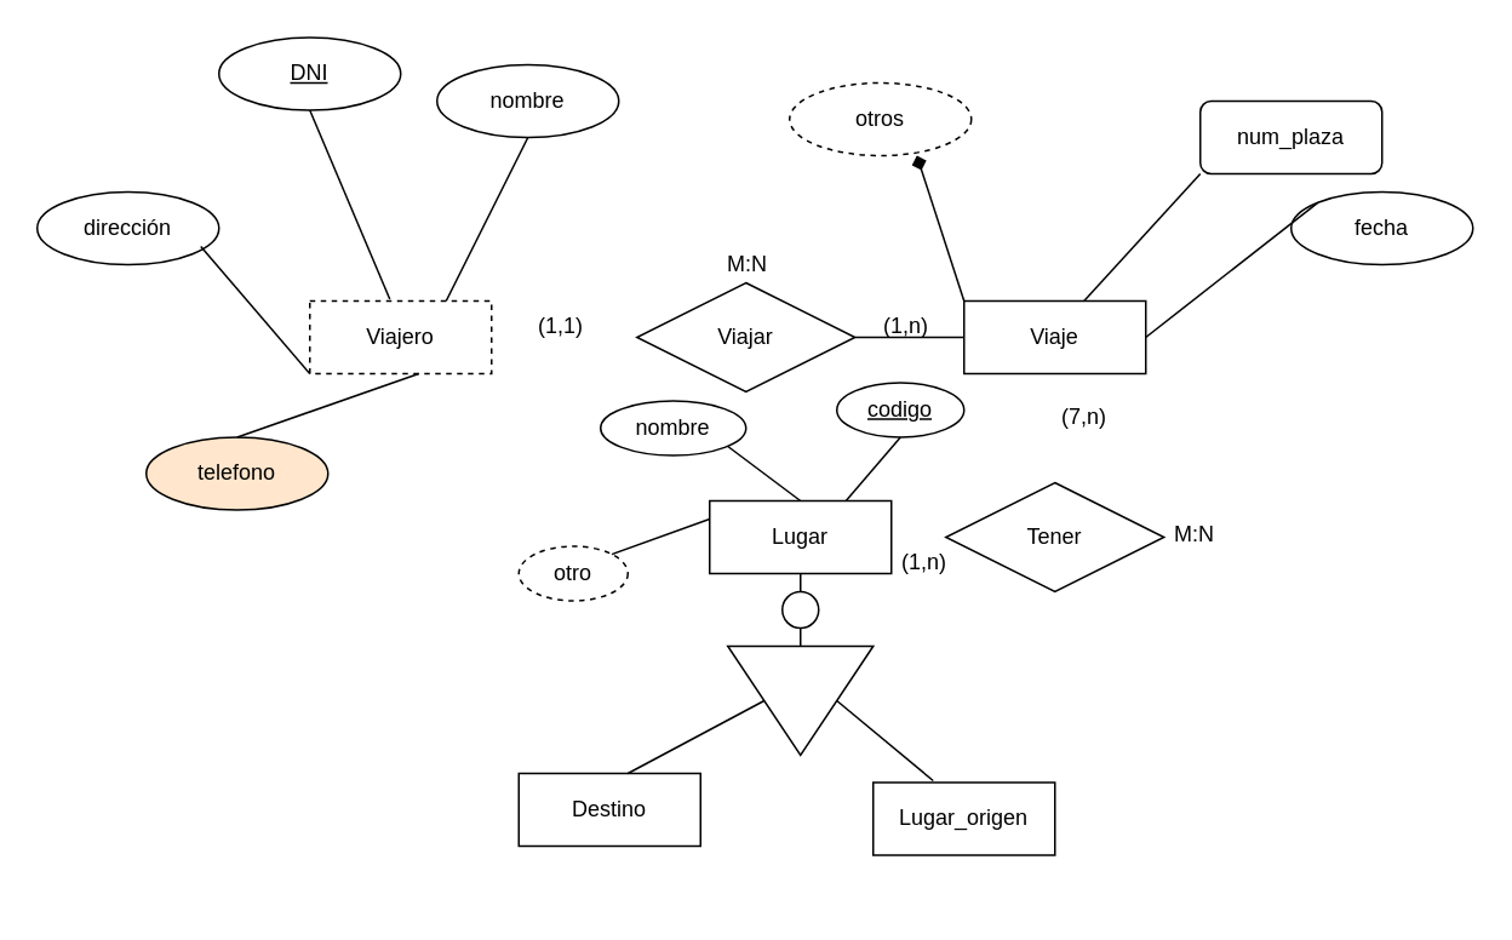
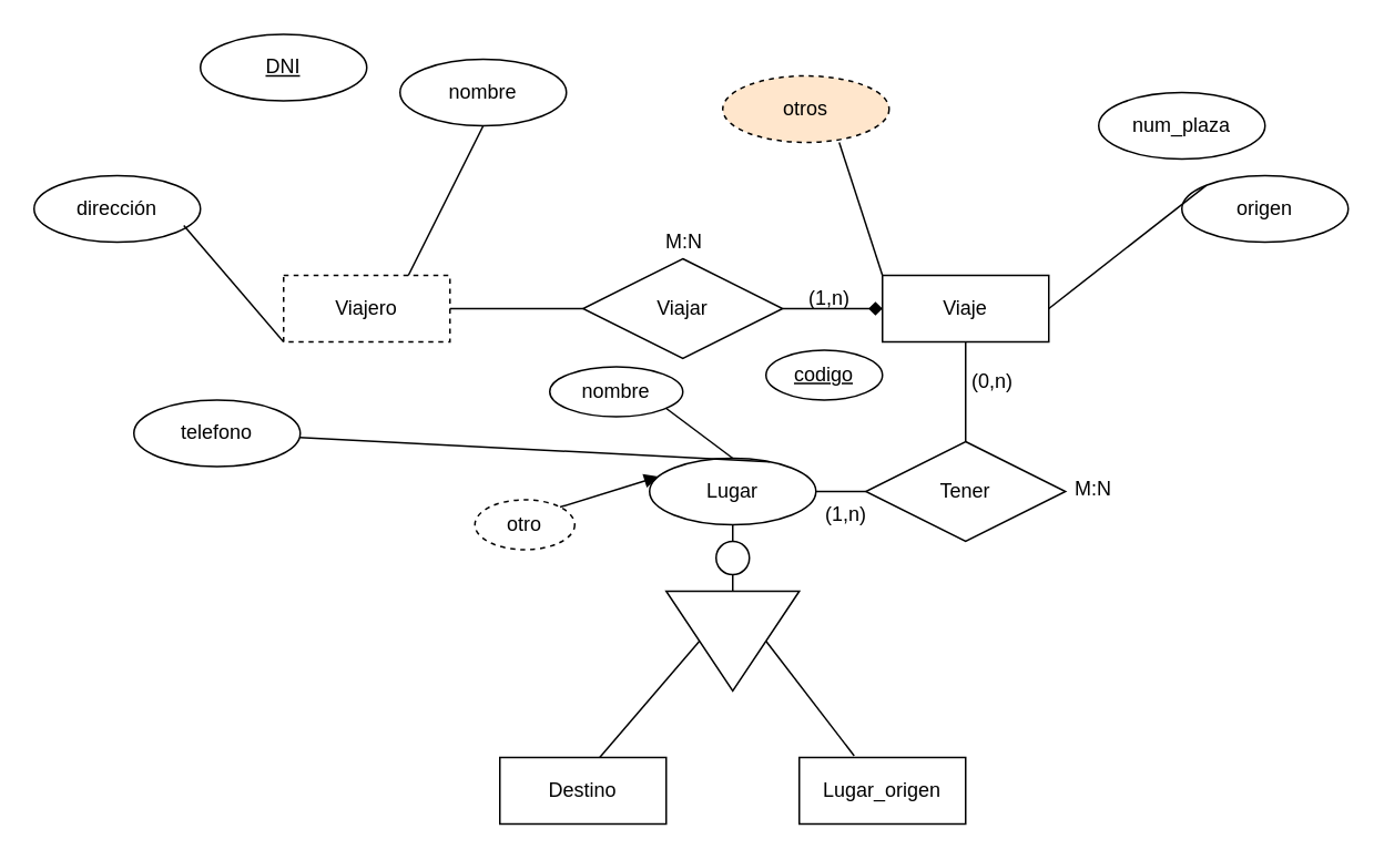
- <mxCell id="16" value="otros" style="ellipse;whiteSpace=wrap;html=1;align=center;dashed=1;" vertex="1" parent="1"><mxGeometry x="434" y="45" width="100" height="40" as="geometry" /></mxCell>
+ <mxCell id="16" value="otros" style="ellipse;whiteSpace=wrap;html=1;align=center;dashed=1;fillColor=#ffe6cc;" vertex="1" parent="1"><mxGeometry x="434" y="45" width="100" height="40" as="geometry" /></mxCell>
- <mxCell id="14" value="num_plaza" style="whiteSpace=wrap;html=1;align=center;rounded=1;" vertex="1" parent="1"><mxGeometry x="660" y="55" width="100" height="40" as="geometry" /></mxCell>
+ <mxCell id="14" value="num_plaza" style="ellipse;whiteSpace=wrap;html=1;align=center;" vertex="1" parent="1"><mxGeometry x="660" y="55" width="100" height="40" as="geometry" /></mxCell>
- <mxCell id="34" value="" style="endArrow=diamond;html=1;rounded=0;exitX=0;exitY=0;exitDx=0;exitDy=0;entryX=0.7;entryY=1;entryDx=0;entryDy=0;entryPerimeter=0;" edge="1" parent="1" source="4" target="16"><mxGeometry relative="1" as="geometry"><mxPoint x="320" y="295" as="sourcePoint" /><mxPoint x="500" y="115" as="targetPoint" /></mxGeometry></mxCell>
+ <mxCell id="34" value="" style="endArrow=none;html=1;rounded=0;exitX=0;exitY=0;exitDx=0;exitDy=0;entryX=0.7;entryY=1;entryDx=0;entryDy=0;entryPerimeter=0;" edge="1" parent="1" source="4" target="16"><mxGeometry relative="1" as="geometry"><mxPoint x="320" y="295" as="sourcePoint" /><mxPoint x="500" y="115" as="targetPoint" /></mxGeometry></mxCell>
- <mxCell id="27" value="" style="endArrow=none;html=1;rounded=0;exitX=0.5;exitY=1;exitDx=0;exitDy=0;entryX=0.44;entryY=-0.025;entryDx=0;entryDy=0;entryPerimeter=0;" edge="1" parent="1" source="10" target="2"><mxGeometry relative="1" as="geometry"><mxPoint x="160" y="154" as="sourcePoint" /><mxPoint x="320" y="154" as="targetPoint" /></mxGeometry></mxCell>
- <mxCell id="15" value="fecha" style="ellipse;whiteSpace=wrap;html=1;align=center;" vertex="1" parent="1"><mxGeometry x="710" y="105" width="100" height="40" as="geometry" /></mxCell>
+ <mxCell id="15" value="origen" style="ellipse;whiteSpace=wrap;html=1;align=center;" vertex="1" parent="1"><mxGeometry x="710" y="105" width="100" height="40" as="geometry" /></mxCell>
- <mxCell id="32" value="" style="endArrow=none;html=1;rounded=0;entryX=0;entryY=1;entryDx=0;entryDy=0;exitX=0.66;exitY=0;exitDx=0;exitDy=0;exitPerimeter=0;" edge="1" parent="1" source="4" target="14"><mxGeometry relative="1" as="geometry"><mxPoint x="320" y="295" as="sourcePoint" /><mxPoint x="480" y="295" as="targetPoint" /></mxGeometry></mxCell>
- <mxCell id="20" value="(1,1)" style="text;strokeColor=none;fillColor=none;spacingLeft=4;spacingRight=4;overflow=hidden;rotatable=0;points=[[0,0.5],[1,0.5]];portConstraint=eastwest;fontSize=12;whiteSpace=wrap;html=1;" vertex="1" parent="1"><mxGeometry x="290" y="165" width="40" height="30" as="geometry" /></mxCell>
+ <mxCell id="30" value="" style="endArrow=none;html=1;rounded=0;exitX=1;exitY=0.5;exitDx=0;exitDy=0;entryX=0;entryY=0.5;entryDx=0;entryDy=0;" edge="1" parent="1" source="2" target="3"><mxGeometry relative="1" as="geometry"><mxPoint x="320" y="295" as="sourcePoint" /><mxPoint x="480" y="295" as="targetPoint" /></mxGeometry></mxCell>
- <mxCell id="31" value="" style="endArrow=none;html=1;rounded=0;exitX=1;exitY=0.5;exitDx=0;exitDy=0;entryX=0;entryY=0.5;entryDx=0;entryDy=0;" edge="1" parent="1" source="3" target="4"><mxGeometry relative="1" as="geometry"><mxPoint x="320" y="295" as="sourcePoint" /><mxPoint x="480" y="295" as="targetPoint" /></mxGeometry></mxCell>
+ <mxCell id="31" value="" style="endArrow=diamond;html=1;rounded=0;exitX=1;exitY=0.5;exitDx=0;exitDy=0;entryX=0;entryY=0.5;entryDx=0;entryDy=0;" edge="1" parent="1" source="3" target="4"><mxGeometry relative="1" as="geometry"><mxPoint x="320" y="295" as="sourcePoint" /><mxPoint x="480" y="295" as="targetPoint" /></mxGeometry></mxCell>
- <mxCell id="28" value="" style="endArrow=none;html=1;rounded=0;exitX=0.6;exitY=1;exitDx=0;exitDy=0;exitPerimeter=0;entryX=0.5;entryY=0;entryDx=0;entryDy=0;" edge="1" parent="1" source="2" target="13"><mxGeometry relative="1" as="geometry"><mxPoint x="210" y="240" as="sourcePoint" /><mxPoint x="370" y="240" as="targetPoint" /></mxGeometry></mxCell>
+ <mxCell id="35" value="" style="endArrow=none;html=1;rounded=0;entryX=0.5;entryY=1;entryDx=0;entryDy=0;exitX=0.5;exitY=0;exitDx=0;exitDy=0;" edge="1" parent="1" source="5" target="4"><mxGeometry relative="1" as="geometry"><mxPoint x="320" y="295" as="sourcePoint" /><mxPoint x="480" y="295" as="targetPoint" /></mxGeometry></mxCell>
- <mxCell id="23" value="(7,n)" style="text;strokeColor=none;fillColor=none;spacingLeft=4;spacingRight=4;overflow=hidden;rotatable=0;points=[[0,0.5],[1,0.5]];portConstraint=eastwest;fontSize=12;whiteSpace=wrap;html=1;" vertex="1" parent="1"><mxGeometry x="578" y="215" width="40" height="30" as="geometry" /></mxCell>
+ <mxCell id="23" value="(0,n)" style="text;strokeColor=none;fillColor=none;spacingLeft=4;spacingRight=4;overflow=hidden;rotatable=0;points=[[0,0.5],[1,0.5]];portConstraint=eastwest;fontSize=12;whiteSpace=wrap;html=1;" vertex="1" parent="1"><mxGeometry x="578" y="215" width="40" height="30" as="geometry" /></mxCell>
- <mxCell id="37" value="" style="endArrow=none;html=1;rounded=0;entryX=0.5;entryY=1;entryDx=0;entryDy=0;exitX=0.75;exitY=0;exitDx=0;exitDy=0;" edge="1" parent="1" source="6" target="17"><mxGeometry relative="1" as="geometry"><mxPoint x="320" y="295" as="sourcePoint" /><mxPoint x="480" y="295" as="targetPoint" /></mxGeometry></mxCell>
+ <mxCell id="37" value="" style="endArrow=none;html=1;rounded=0;exitX=0.75;exitY=0;exitDx=0;exitDy=0;" edge="1" parent="1" source="6" target="13"><mxGeometry relative="1" as="geometry"><mxPoint x="320" y="295" as="sourcePoint" /><mxPoint x="480" y="295" as="targetPoint" /></mxGeometry></mxCell>
- <mxCell id="13" value="telefono" style="ellipse;whiteSpace=wrap;html=1;align=center;fillColor=#ffe6cc;" vertex="1" parent="1"><mxGeometry x="80" y="240" width="100" height="40" as="geometry" /></mxCell>
+ <mxCell id="13" value="telefono" style="ellipse;whiteSpace=wrap;html=1;align=center;" vertex="1" parent="1"><mxGeometry x="80" y="240" width="100" height="40" as="geometry" /></mxCell>
- <mxCell id="39" value="" style="endArrow=none;html=1;rounded=0;exitX=1;exitY=0;exitDx=0;exitDy=0;entryX=0;entryY=0.25;entryDx=0;entryDy=0;" edge="1" parent="1" source="19" target="6"><mxGeometry relative="1" as="geometry"><mxPoint x="320" y="295" as="sourcePoint" /><mxPoint x="480" y="295" as="targetPoint" /></mxGeometry></mxCell>
+ <mxCell id="39" value="" style="endArrow=block;html=1;rounded=0;exitX=1;exitY=0;exitDx=0;exitDy=0;entryX=0;entryY=0.25;entryDx=0;entryDy=0;" edge="1" parent="1" source="19" target="6"><mxGeometry relative="1" as="geometry"><mxPoint x="320" y="295" as="sourcePoint" /><mxPoint x="480" y="295" as="targetPoint" /></mxGeometry></mxCell>
- <mxCell id="6" value="Lugar" style="whiteSpace=wrap;html=1;align=center;" vertex="1" parent="1"><mxGeometry x="390" y="275" width="100" height="40" as="geometry" /></mxCell>
+ <mxCell id="6" value="Lugar" style="ellipse;whiteSpace=wrap;html=1;align=center;" vertex="1" parent="1"><mxGeometry x="390" y="275" width="100" height="40" as="geometry" /></mxCell>
+ <mxCell id="36" value="" style="endArrow=none;html=1;rounded=0;entryX=0;entryY=0.5;entryDx=0;entryDy=0;exitX=1;exitY=0.5;exitDx=0;exitDy=0;" edge="1" parent="1" source="6" target="5"><mxGeometry relative="1" as="geometry"><mxPoint x="320" y="295" as="sourcePoint" /><mxPoint x="480" y="295" as="targetPoint" /></mxGeometry></mxCell>
- <mxCell id="8" value="Destino" style="whiteSpace=wrap;html=1;align=center;" vertex="1" parent="1"><mxGeometry x="285" y="425" width="100" height="40" as="geometry" /></mxCell>
+ <mxCell id="8" value="Destino" style="whiteSpace=wrap;html=1;align=center;" vertex="1" parent="1"><mxGeometry x="300" y="455" width="100" height="40" as="geometry" /></mxCell>
- <mxCell id="9" value="Lugar_origen" style="whiteSpace=wrap;html=1;align=center;" vertex="1" parent="1"><mxGeometry x="480" y="430" width="100" height="40" as="geometry" /></mxCell>
+ <mxCell id="9" value="Lugar_origen" style="whiteSpace=wrap;html=1;align=center;" vertex="1" parent="1"><mxGeometry x="480" y="455" width="100" height="40" as="geometry" /></mxCell>
